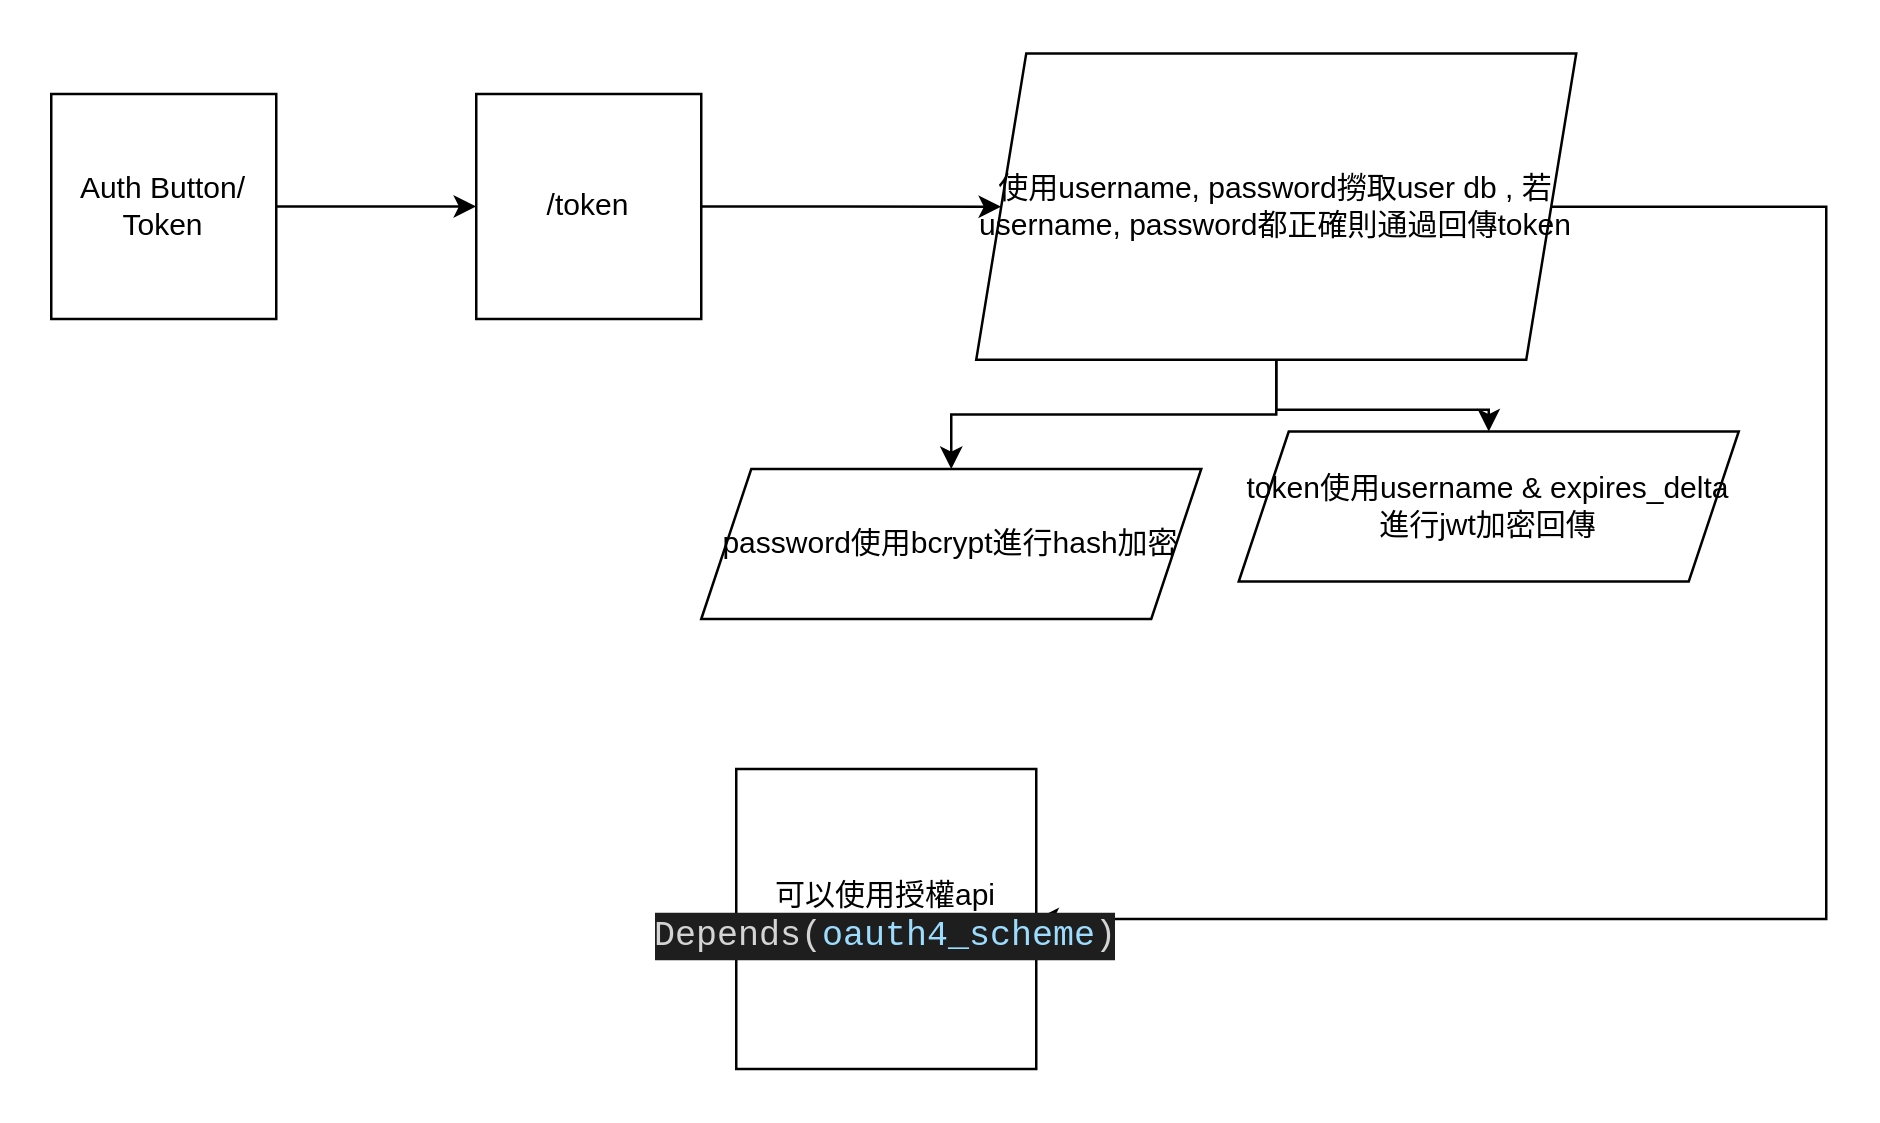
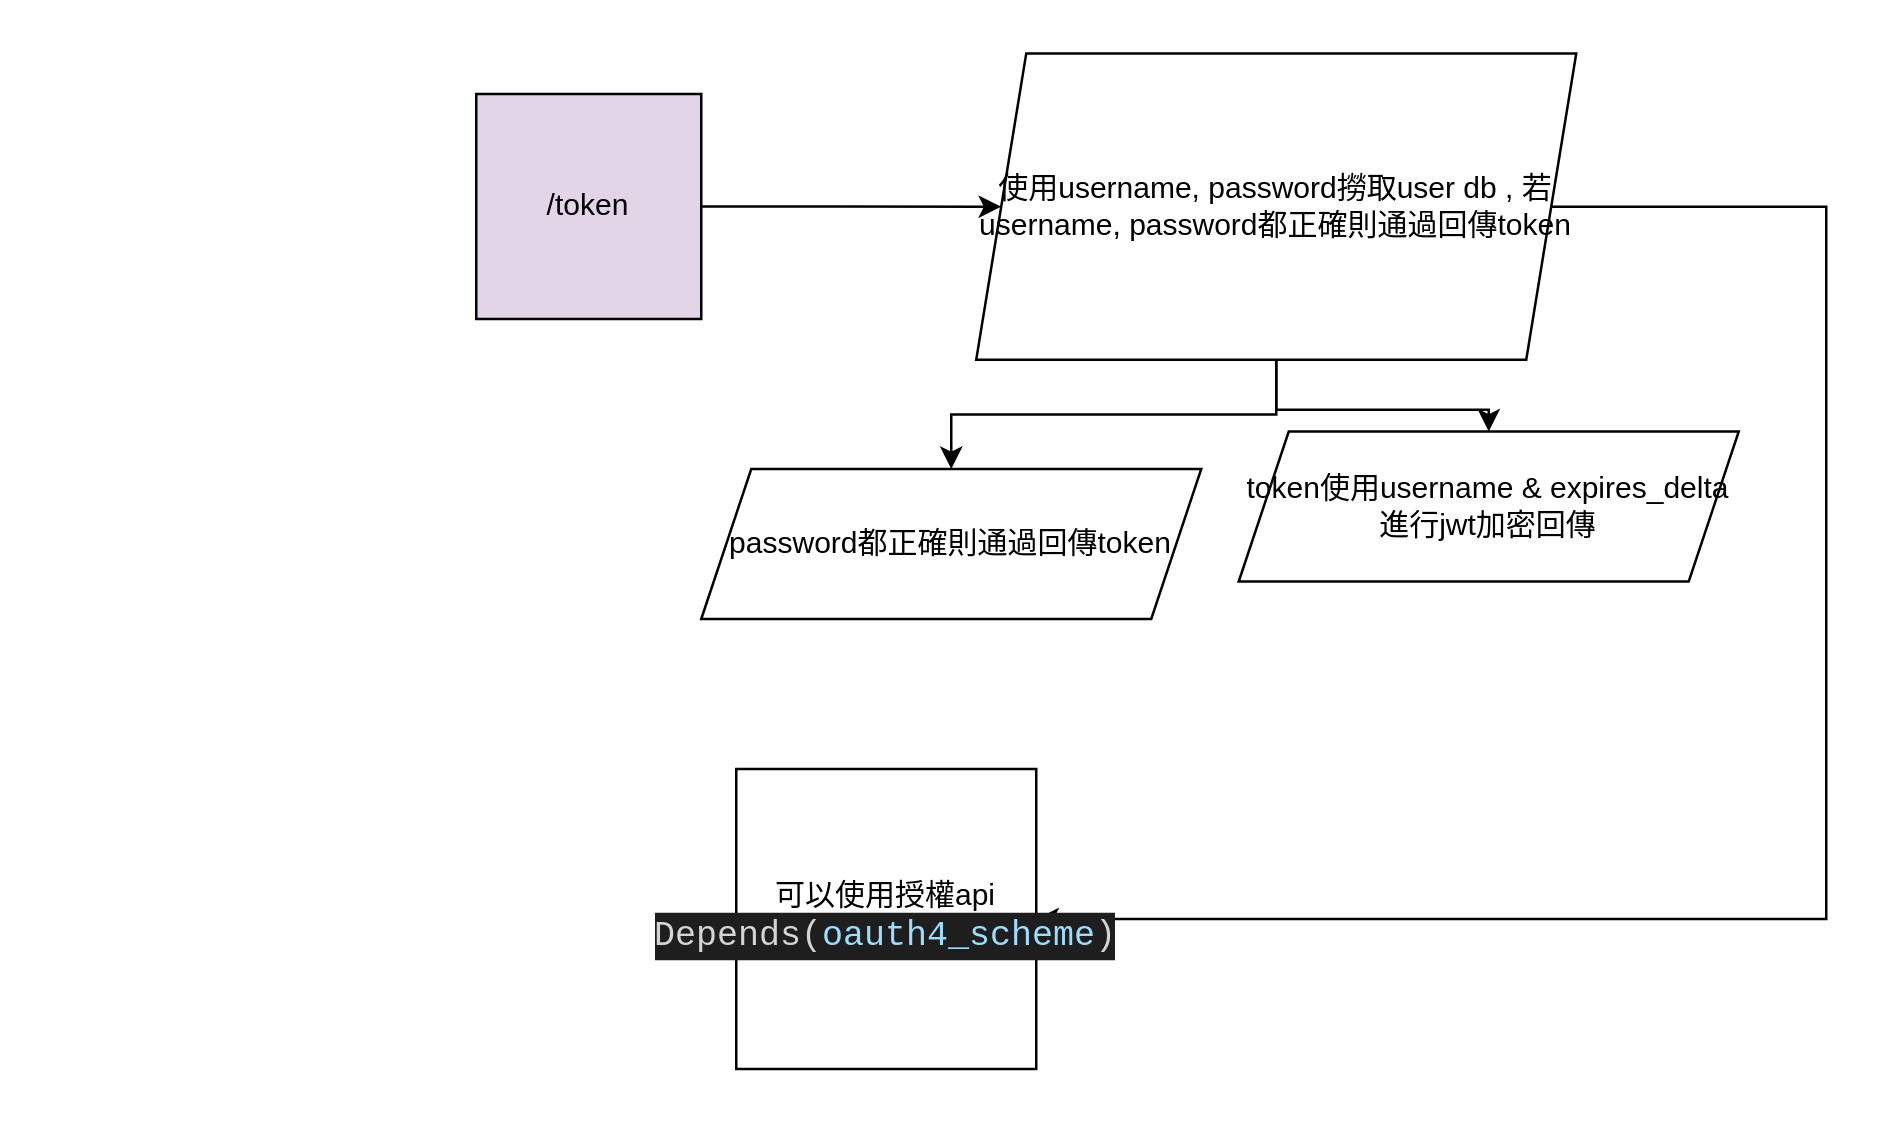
- <mxCell id="3" value="Auth Button/ Token" style="whiteSpace=wrap;html=1;aspect=fixed;" vertex="1" parent="1"><mxGeometry x="20" y="37" width="90" height="90" as="geometry" /></mxCell>
- <mxCell id="2" value="" style="edgeStyle=orthogonalEdgeStyle;rounded=0;orthogonalLoop=1;jettySize=auto;html=1;" edge="1" parent="1" source="3" target="5"><mxGeometry relative="1" as="geometry" /></mxCell>
- <mxCell id="5" value="/token" style="whiteSpace=wrap;html=1;aspect=fixed;" vertex="1" parent="1"><mxGeometry x="190" y="37" width="90" height="90" as="geometry" /></mxCell>
+ <mxCell id="5" value="/token" style="whiteSpace=wrap;html=1;aspect=fixed;fillColor=#e1d5e7;" vertex="1" parent="1"><mxGeometry x="190" y="37" width="90" height="90" as="geometry" /></mxCell>
- <mxCell id="10" value="password使用bcrypt進行hash加密" style="shape=parallelogram;perimeter=parallelogramPerimeter;whiteSpace=wrap;html=1;fixedSize=1;" vertex="1" parent="1"><mxGeometry x="280" y="187" width="200" height="60" as="geometry" /></mxCell>
+ <mxCell id="10" value="password都正確則通過回傳token" style="shape=parallelogram;perimeter=parallelogramPerimeter;whiteSpace=wrap;html=1;fixedSize=1;" vertex="1" parent="1"><mxGeometry x="280" y="187" width="200" height="60" as="geometry" /></mxCell>
